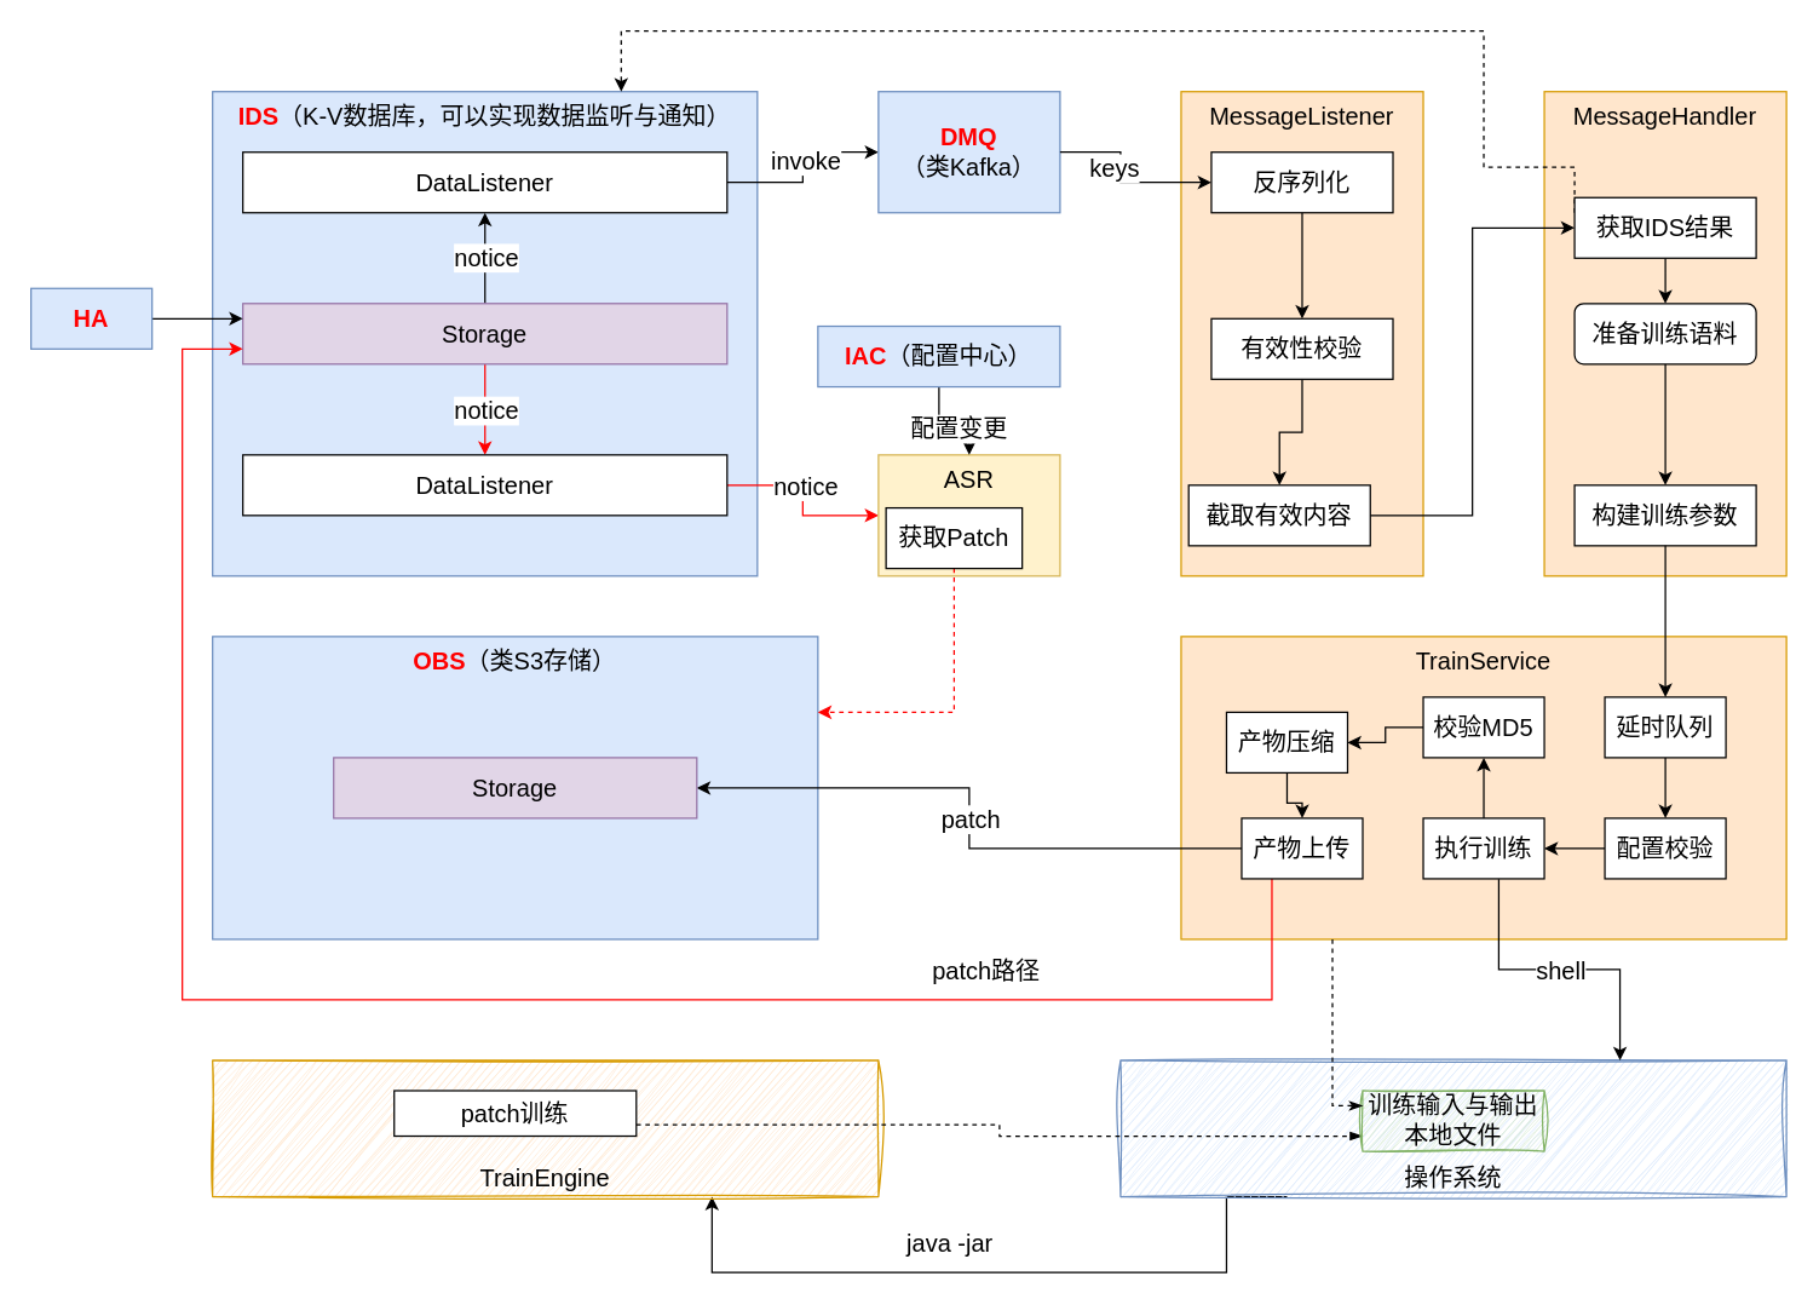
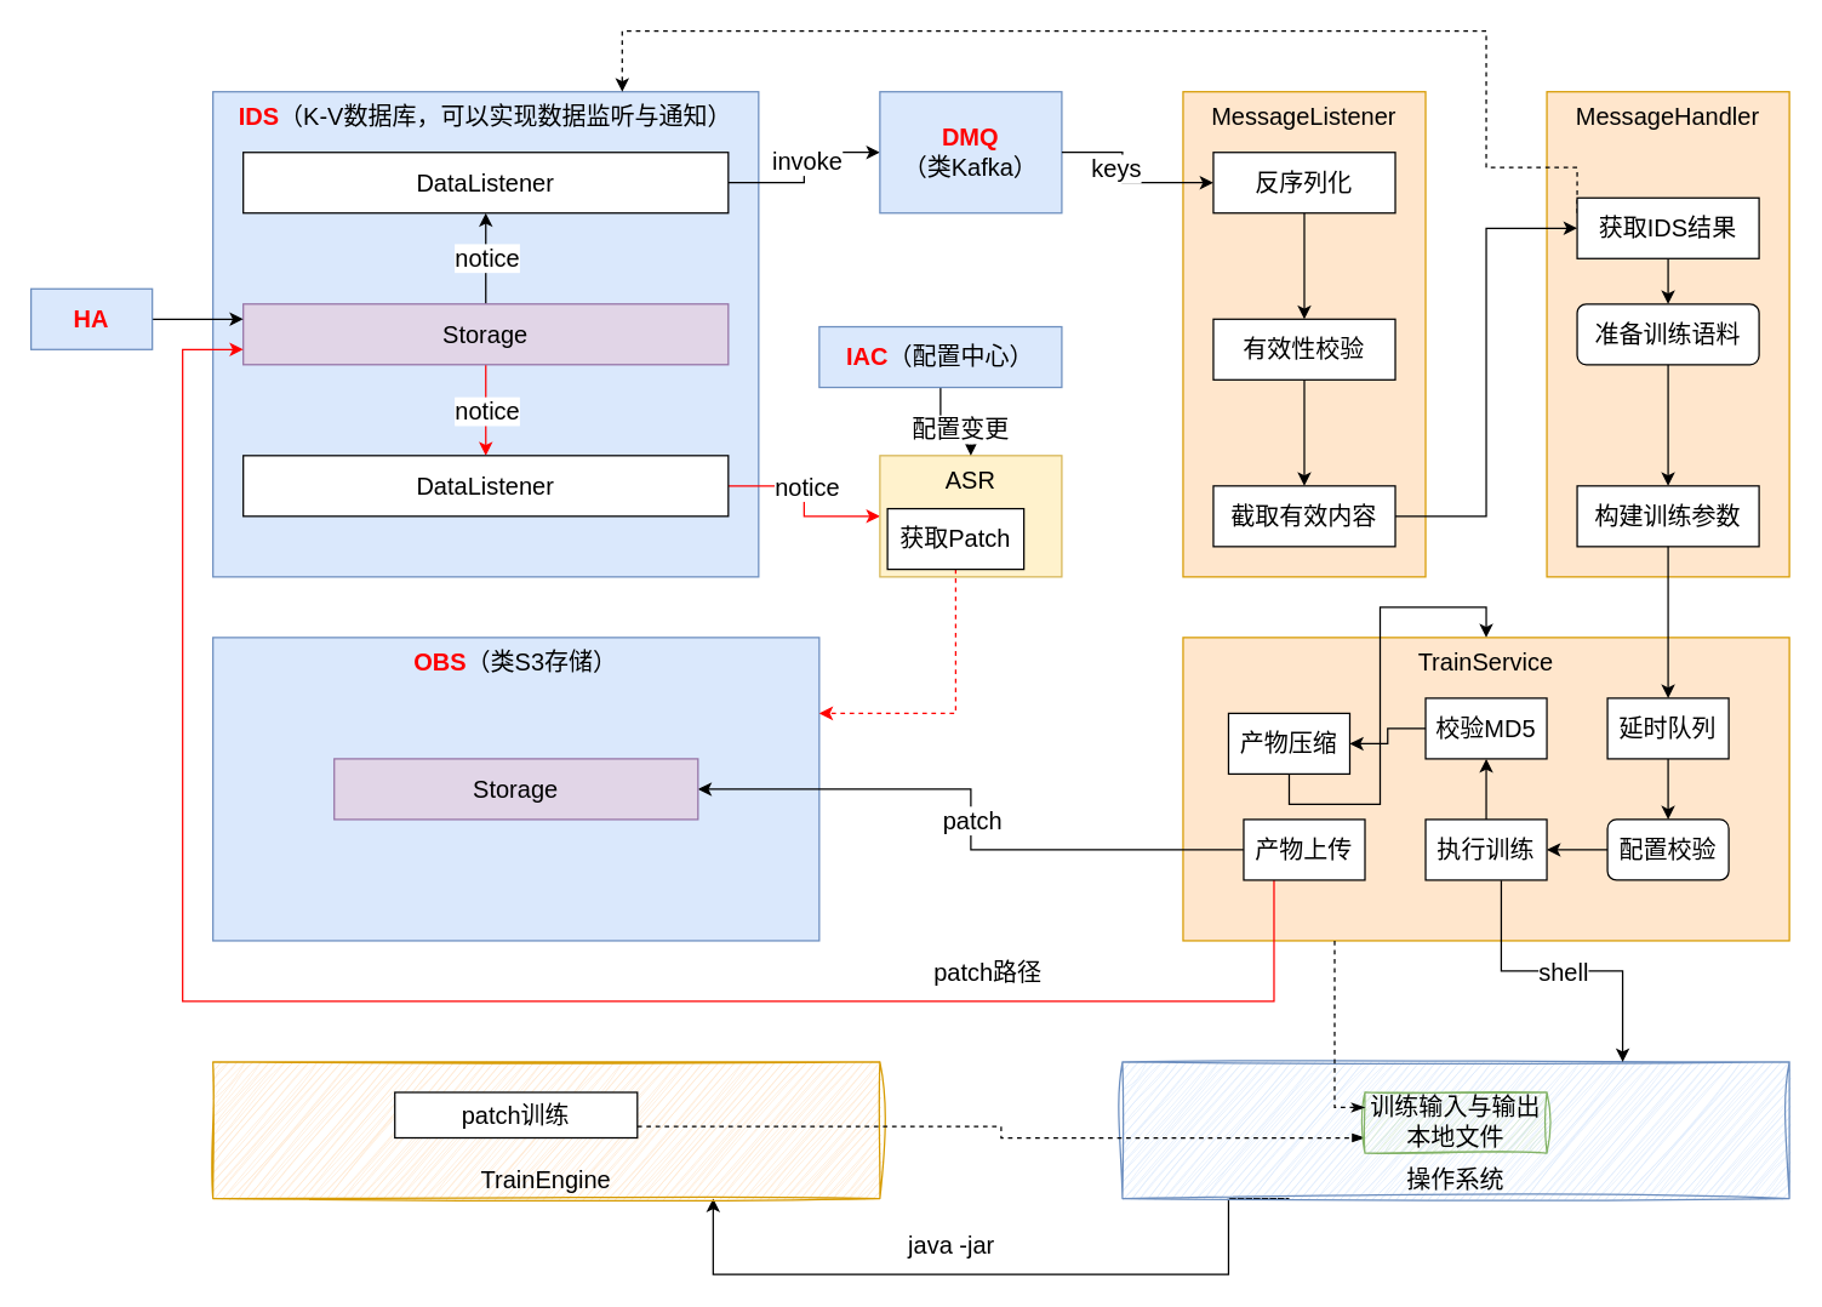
- <mxCell id="20" value="截取有效内容" style="rounded=0;whiteSpace=wrap;html=1;fontSize=16;" vertex="1" parent="1"><mxGeometry x="785" y="320" width="120" height="40" as="geometry" /></mxCell>
+ <mxCell id="20" value="截取有效内容" style="rounded=0;whiteSpace=wrap;html=1;fontSize=16;" vertex="1" parent="1"><mxGeometry x="800" y="320" width="120" height="40" as="geometry" /></mxCell>
- <mxCell id="44" value="" style="edgeStyle=orthogonalEdgeStyle;rounded=0;orthogonalLoop=1;jettySize=auto;html=1;fontSize=16;" edge="1" parent="1" source="45" target="51"><mxGeometry relative="1" as="geometry" /></mxCell>
+ <mxCell id="44" value="" style="edgeStyle=orthogonalEdgeStyle;rounded=0;orthogonalLoop=1;jettySize=auto;html=1;fontSize=16;" edge="1" parent="1" source="45" target="28"><mxGeometry relative="1" as="geometry" /></mxCell>
- <mxCell id="32" value="配置校验" style="rounded=0;whiteSpace=wrap;html=1;fontSize=16;" vertex="1" parent="1"><mxGeometry x="1060" y="540" width="80" height="40" as="geometry" /></mxCell>
+ <mxCell id="32" value="配置校验" style="whiteSpace=wrap;html=1;fontSize=16;rounded=1;" vertex="1" parent="1"><mxGeometry x="1060" y="540" width="80" height="40" as="geometry" /></mxCell>
